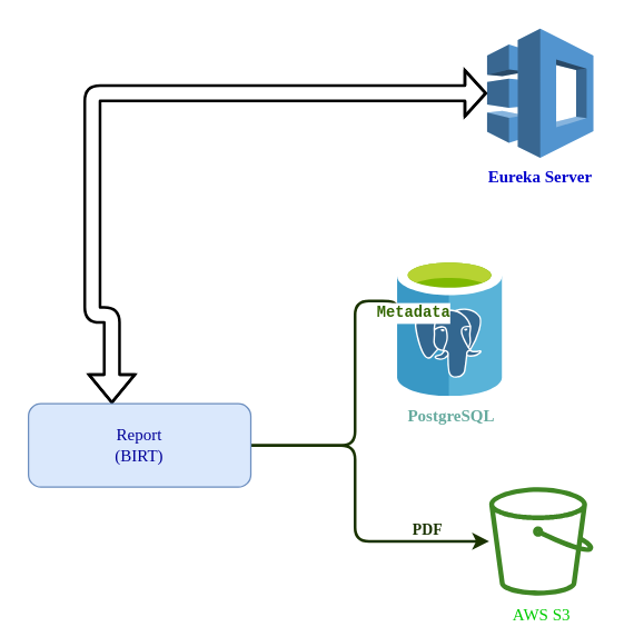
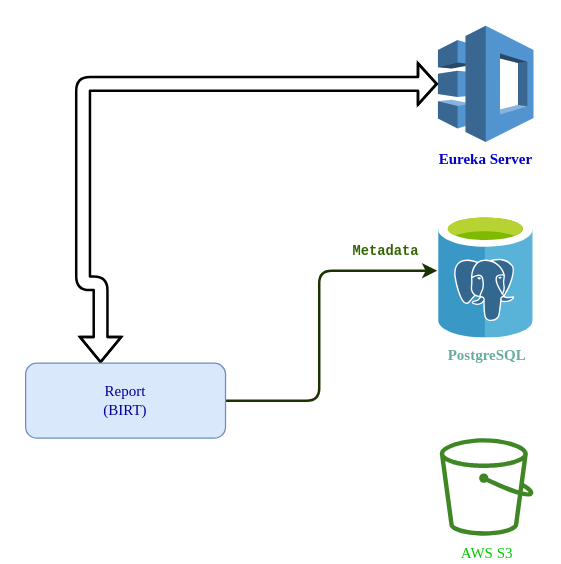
- <mxCell id="4" value="&lt;font face=&quot;Lucida Console&quot; color=&quot;#67ab9f&quot;&gt;&lt;b&gt;PostgreSQL&lt;/b&gt;&lt;/font&gt;" style="image;sketch=0;aspect=fixed;html=1;points=[];align=center;fontSize=12;image=img/lib/mscae/Azure_Database_for_PostgreSQL_servers.svg;" vertex="1" parent="1"><mxGeometry x="285.5" y="185" width="76" height="100" as="geometry" /></mxCell>
+ <mxCell id="4" value="&lt;font face=&quot;Lucida Console&quot; color=&quot;#67ab9f&quot;&gt;&lt;b&gt;PostgreSQL&lt;/b&gt;&lt;/font&gt;" style="image;sketch=0;aspect=fixed;html=1;points=[];align=center;fontSize=12;image=img/lib/mscae/Azure_Database_for_PostgreSQL_servers.svg;" vertex="1" parent="1"><mxGeometry x="350.5" y="170" width="76" height="100" as="geometry" /></mxCell>
- <mxCell id="7" style="edgeStyle=orthogonalEdgeStyle;rounded=1;orthogonalLoop=1;jettySize=auto;html=1;strokeWidth=2;strokeColor=#1A3300;" edge="1" parent="1" source="10" target="2"><mxGeometry relative="1" as="geometry"><Array as="points"><mxPoint x="255" y="320" /><mxPoint x="255" y="389" /></Array></mxGeometry></mxCell>
- <mxCell id="8" value="&lt;font face=&quot;Comic Sans MS&quot; color=&quot;#1a3300&quot;&gt;&lt;b&gt;PDF&lt;/b&gt;&lt;/font&gt;" style="edgeLabel;html=1;align=center;verticalAlign=middle;resizable=0;points=[];" vertex="1" connectable="0" parent="7"><mxGeometry x="0.62" y="-3" relative="1" as="geometry"><mxPoint y="-12" as="offset" /></mxGeometry></mxCell>
